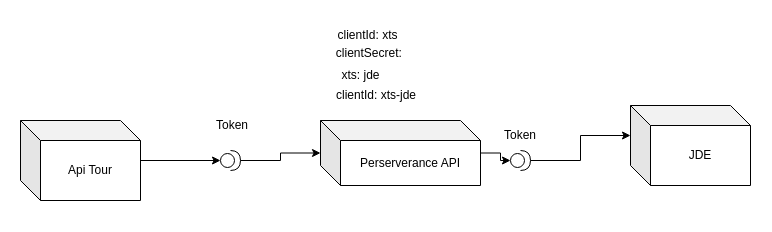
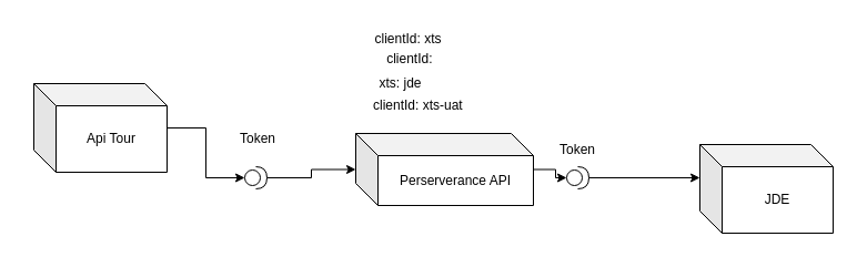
- <mxCell id="15" value="clientSecret:&amp;nbsp;" style="text;html=1;align=center;verticalAlign=middle;resizable=0;points=[];autosize=1;strokeColor=none;fillColor=none;" vertex="1" parent="1"><mxGeometry x="325" y="38" width="90" height="30" as="geometry" /></mxCell>
+ <mxCell id="15" value="clientId:&amp;nbsp;" style="text;html=1;align=center;verticalAlign=middle;resizable=0;points=[];autosize=1;strokeColor=none;fillColor=none;" vertex="1" parent="1"><mxGeometry x="325" y="38" width="90" height="30" as="geometry" /></mxCell>
- <mxCell id="8" value="clientId: xts-jde" style="text;strokeColor=none;fillColor=none;align=left;verticalAlign=middle;spacingLeft=4;spacingRight=4;overflow=hidden;points=[[0,0.5],[1,0.5]];portConstraint=eastwest;rotatable=0;whiteSpace=wrap;html=1;" vertex="1" parent="1"><mxGeometry x="330" y="80" width="110" height="30" as="geometry" /></mxCell>
+ <mxCell id="8" value="clientId: xts-uat" style="text;strokeColor=none;fillColor=none;align=left;verticalAlign=middle;spacingLeft=4;spacingRight=4;overflow=hidden;points=[[0,0.5],[1,0.5]];portConstraint=eastwest;rotatable=0;whiteSpace=wrap;html=1;" vertex="1" parent="1"><mxGeometry x="330" y="80" width="110" height="30" as="geometry" /></mxCell>
- <mxCell id="9" value="JDE" style="shape=cube;whiteSpace=wrap;html=1;boundedLbl=1;backgroundOutline=1;darkOpacity=0.05;darkOpacity2=0.1;" vertex="1" parent="1"><mxGeometry x="630" y="105" width="120" height="80" as="geometry" /></mxCell>
+ <mxCell id="9" value="JDE" style="shape=cube;whiteSpace=wrap;html=1;boundedLbl=1;backgroundOutline=1;darkOpacity=0.05;darkOpacity2=0.1;" vertex="1" parent="1"><mxGeometry x="630" y="130" width="120" height="80" as="geometry" /></mxCell>
- <mxCell id="4" value="Api Tour" style="shape=cube;whiteSpace=wrap;html=1;boundedLbl=1;backgroundOutline=1;darkOpacity=0.05;darkOpacity2=0.1;" vertex="1" parent="1"><mxGeometry x="20" y="120" width="120" height="80" as="geometry" /></mxCell>
+ <mxCell id="4" value="Api Tour" style="shape=cube;whiteSpace=wrap;html=1;boundedLbl=1;backgroundOutline=1;darkOpacity=0.05;darkOpacity2=0.1;" vertex="1" parent="1"><mxGeometry x="30" y="75" width="120" height="80" as="geometry" /></mxCell>
